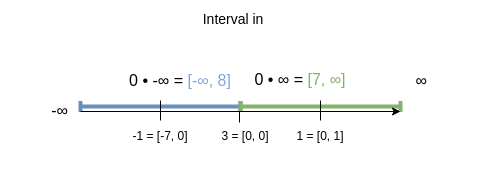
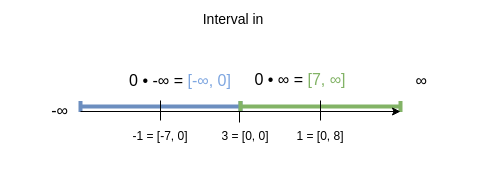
- <mxCell id="8" value="&lt;font style=&quot;font-size: 16px;&quot;&gt;&lt;font style=&quot;font-size: 16px;&quot;&gt;0&amp;nbsp;&lt;span style=&quot;background-color: initial;&quot;&gt;• -&lt;/span&gt;∞ =&amp;nbsp;&lt;/font&gt;&lt;font style=&quot;font-size: 16px;&quot; color=&quot;#7ea6e0&quot;&gt;[-∞, 8]&lt;/font&gt;&lt;/font&gt;" style="text;html=1;align=center;verticalAlign=middle;whiteSpace=wrap;rounded=0;" parent="1" vertex="1"><mxGeometry x="120" y="60" width="120" height="40" as="geometry" /></mxCell>
+ <mxCell id="8" value="&lt;font style=&quot;font-size: 16px;&quot;&gt;&lt;font style=&quot;font-size: 16px;&quot;&gt;0&amp;nbsp;&lt;span style=&quot;background-color: initial;&quot;&gt;• -&lt;/span&gt;∞ =&amp;nbsp;&lt;/font&gt;&lt;font style=&quot;font-size: 16px;&quot; color=&quot;#7ea6e0&quot;&gt;[-∞, 0]&lt;/font&gt;&lt;/font&gt;" style="text;html=1;align=center;verticalAlign=middle;whiteSpace=wrap;rounded=0;" parent="1" vertex="1"><mxGeometry x="120" y="60" width="120" height="40" as="geometry" /></mxCell>
- <mxCell id="14" value="&lt;font style=&quot;font-size: 12px;&quot;&gt;&lt;font style=&quot;font-size: 12px;&quot;&gt;1 =&amp;nbsp;&lt;/font&gt;[0, 1]&lt;/font&gt;" style="text;html=1;align=center;verticalAlign=middle;whiteSpace=wrap;rounded=0;" parent="1" vertex="1"><mxGeometry x="280" y="116" width="80" height="40" as="geometry" /></mxCell>
+ <mxCell id="14" value="&lt;font style=&quot;font-size: 12px;&quot;&gt;&lt;font style=&quot;font-size: 12px;&quot;&gt;1 =&amp;nbsp;&lt;/font&gt;[0, 8]&lt;/font&gt;" style="text;html=1;align=center;verticalAlign=middle;whiteSpace=wrap;rounded=0;" parent="1" vertex="1"><mxGeometry x="280" y="116" width="80" height="40" as="geometry" /></mxCell>
